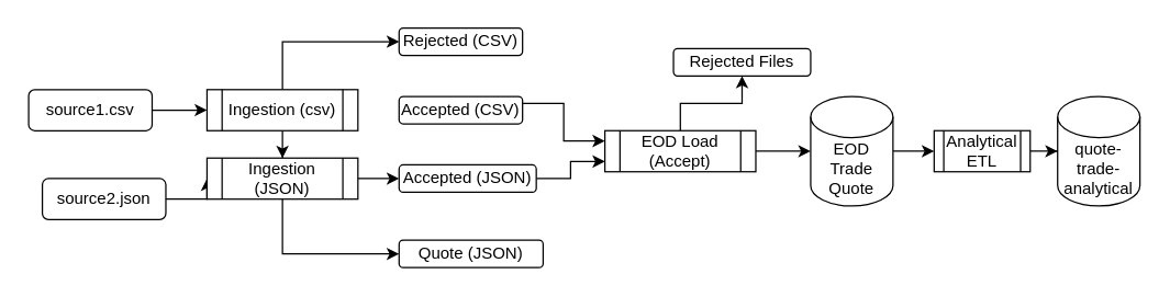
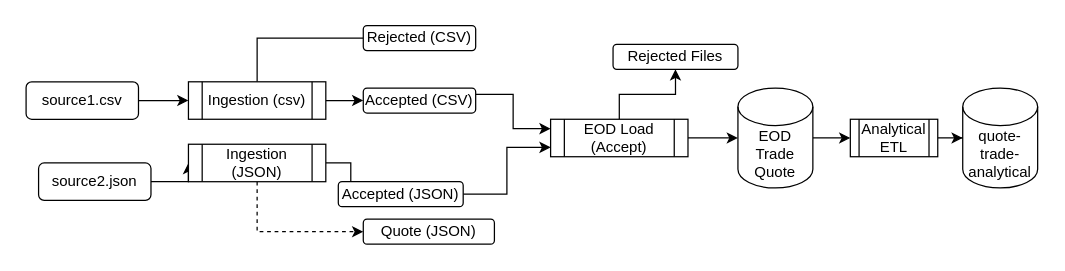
- <mxCell id="5" style="edgeStyle=orthogonalEdgeStyle;rounded=0;orthogonalLoop=1;jettySize=auto;html=1;entryX=0;entryY=0.5;entryDx=0;entryDy=0;exitX=0.5;exitY=0;exitDx=0;exitDy=0;" edge="1" parent="1" source="6" target="11"><mxGeometry relative="1" as="geometry" /></mxCell>
+ <mxCell id="5" style="edgeStyle=orthogonalEdgeStyle;rounded=0;orthogonalLoop=1;jettySize=auto;html=1;entryX=0;entryY=0.5;entryDx=0;entryDy=0;exitX=0.5;exitY=0;exitDx=0;exitDy=0;endArrow=none;" edge="1" parent="1" source="6" target="11"><mxGeometry relative="1" as="geometry" /></mxCell>
- <mxCell id="4" value="" style="edgeStyle=orthogonalEdgeStyle;rounded=0;orthogonalLoop=1;jettySize=auto;html=1;" edge="1" parent="1" source="6" target="19"><mxGeometry relative="1" as="geometry" /></mxCell>
+ <mxCell id="4" value="" style="edgeStyle=orthogonalEdgeStyle;rounded=0;orthogonalLoop=1;jettySize=auto;html=1;" edge="1" parent="1" source="6" target="24"><mxGeometry relative="1" as="geometry" /></mxCell>
- <mxCell id="26" value="Accepted (JSON)" style="rounded=1;whiteSpace=wrap;html=1;" vertex="1" parent="1"><mxGeometry x="290" y="120" width="100" height="20" as="geometry" /></mxCell>
+ <mxCell id="26" value="Accepted (JSON)" style="rounded=1;whiteSpace=wrap;html=1;" vertex="1" parent="1"><mxGeometry x="270" y="145" width="100" height="20" as="geometry" /></mxCell>
- <mxCell id="17" style="edgeStyle=orthogonalEdgeStyle;rounded=0;orthogonalLoop=1;jettySize=auto;html=1;exitX=0.5;exitY=1;exitDx=0;exitDy=0;entryX=0;entryY=0.5;entryDx=0;entryDy=0;" edge="1" parent="1" source="19" target="20"><mxGeometry relative="1" as="geometry" /></mxCell>
+ <mxCell id="17" style="edgeStyle=orthogonalEdgeStyle;rounded=0;orthogonalLoop=1;jettySize=auto;html=1;exitX=0.5;exitY=1;exitDx=0;exitDy=0;entryX=0;entryY=0.5;entryDx=0;entryDy=0;dashed=1;" edge="1" parent="1" source="19" target="20"><mxGeometry relative="1" as="geometry" /></mxCell>
